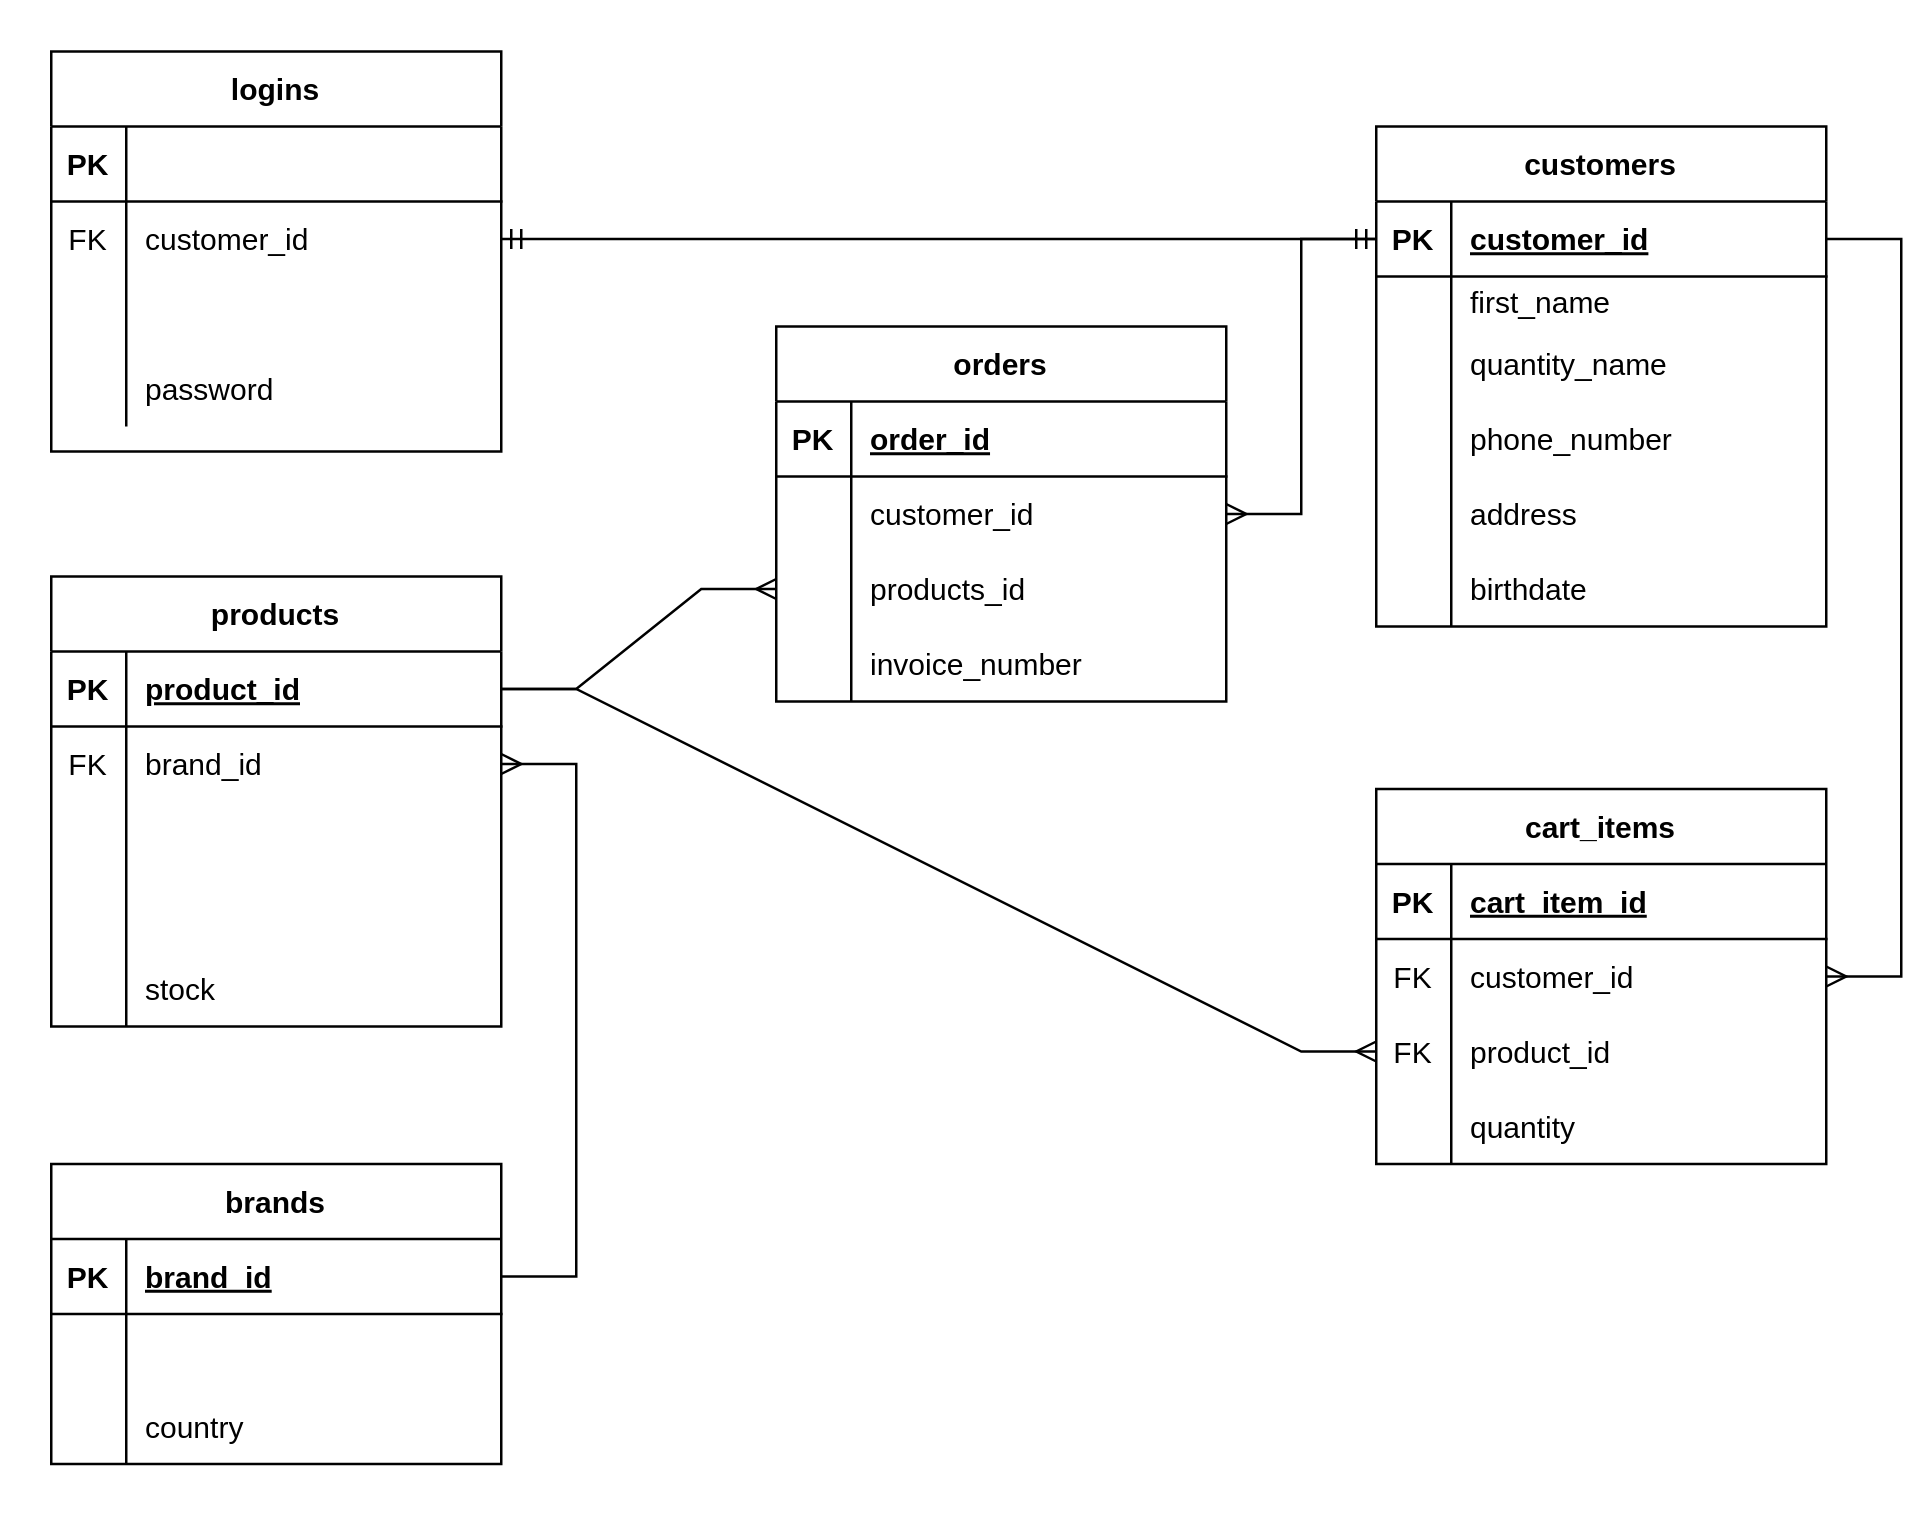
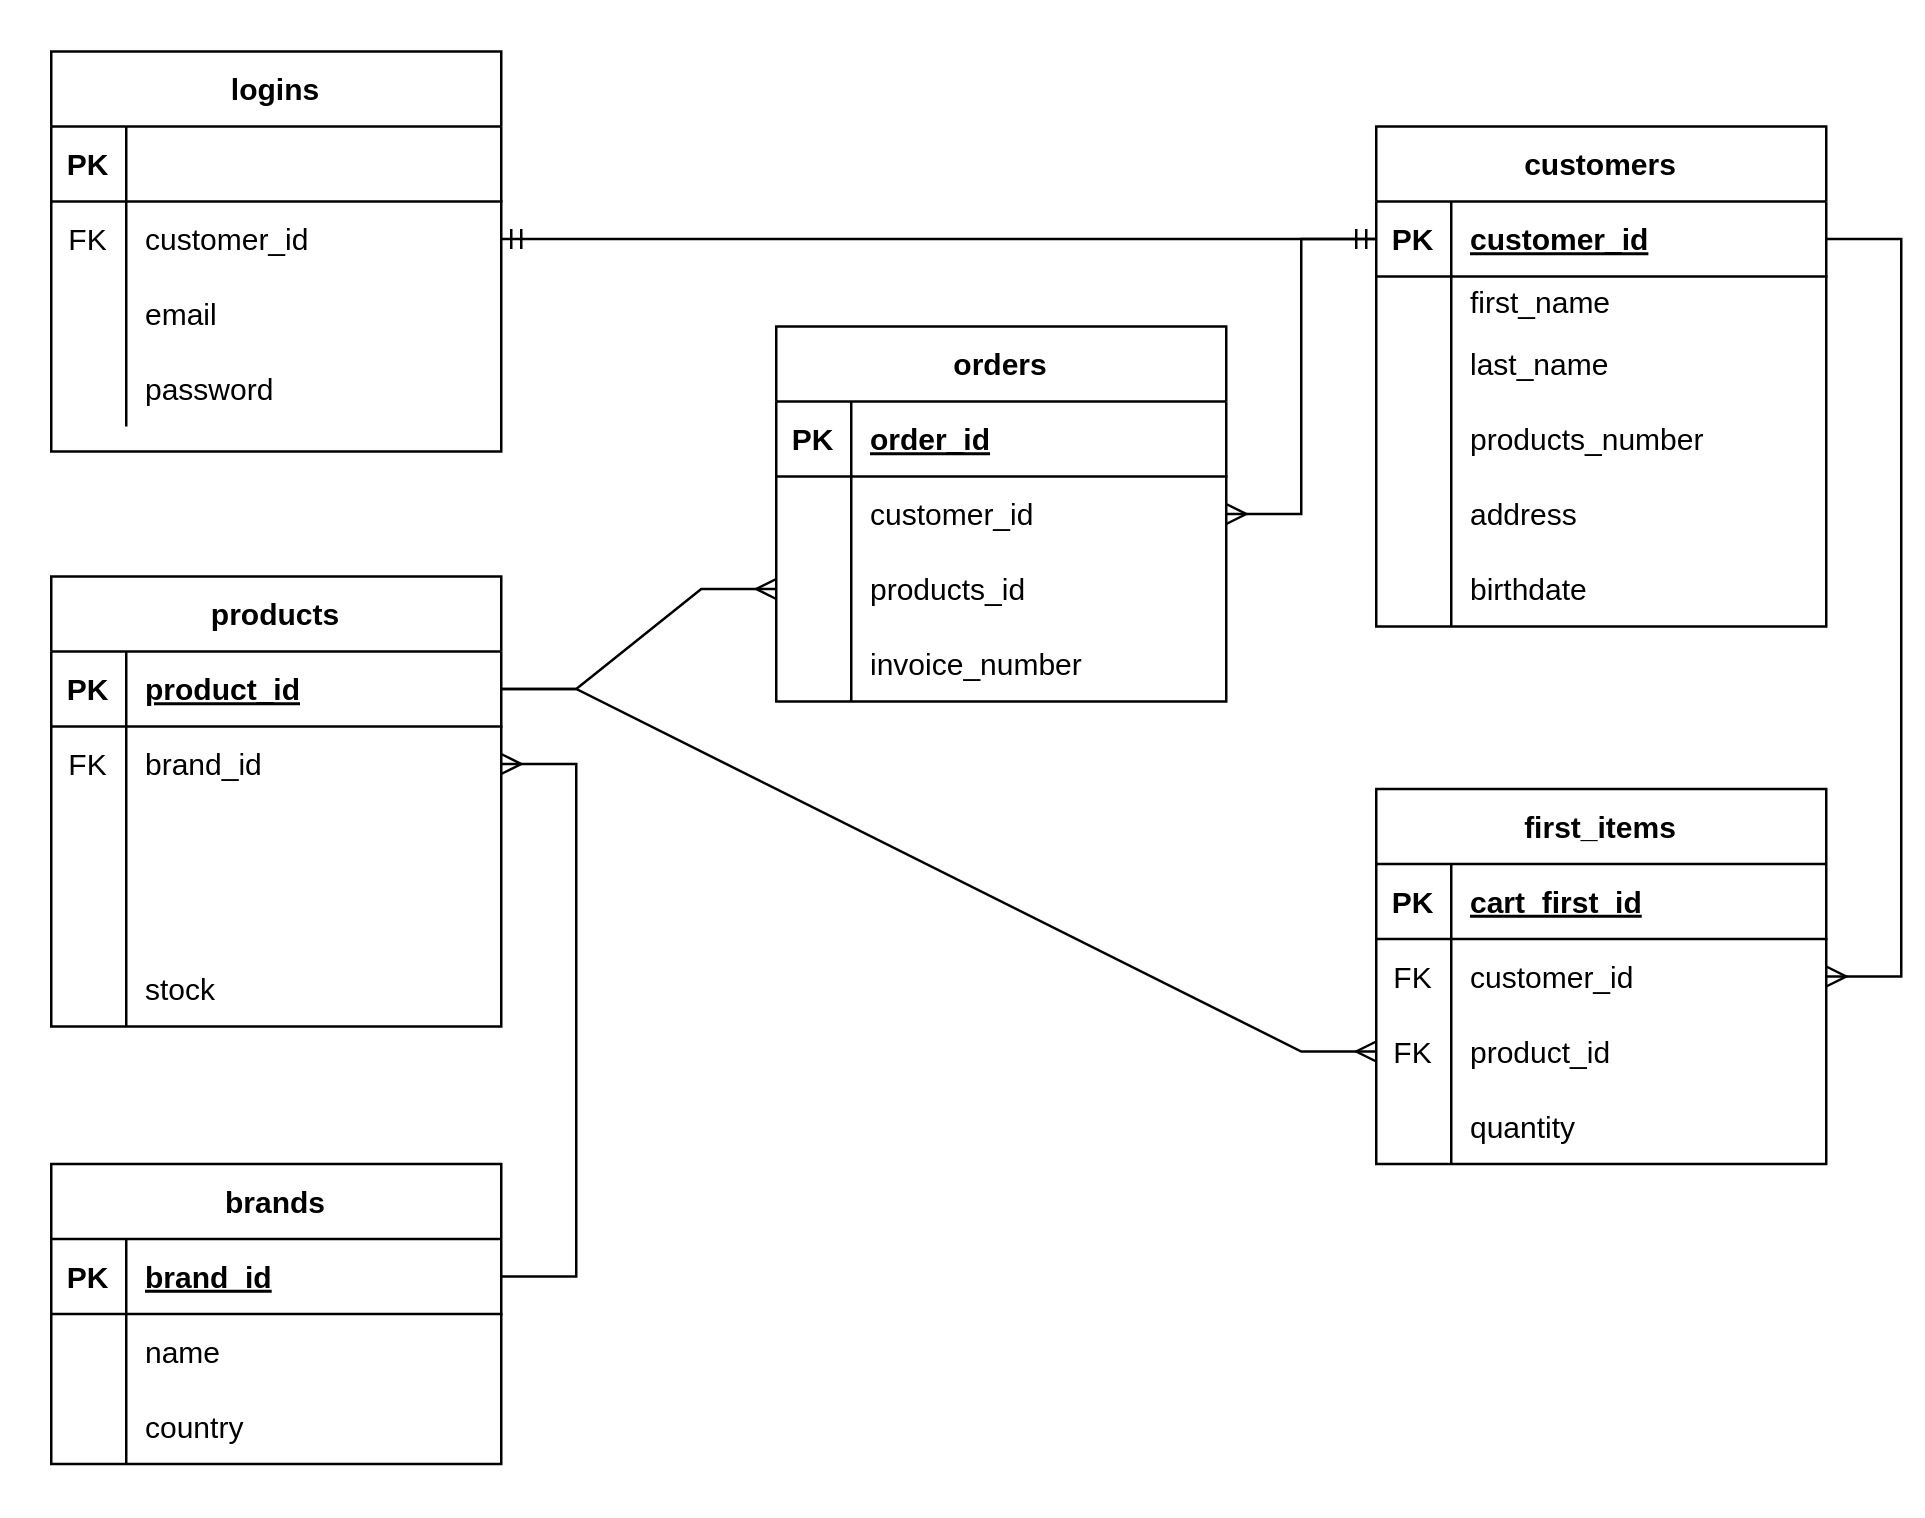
+ <mxCell id="10" value="email" style="shape=partialRectangle;connectable=0;fillColor=none;top=0;left=0;bottom=0;right=0;align=left;spacingLeft=6;overflow=hidden;" parent="8" vertex="1"><mxGeometry x="30" width="150" height="30" as="geometry"><mxRectangle width="150" height="30" as="alternateBounds" /></mxGeometry></mxCell>
- <mxCell id="23" value="quantity_name" style="shape=partialRectangle;connectable=0;fillColor=none;top=0;left=0;bottom=0;right=0;align=left;spacingLeft=6;overflow=hidden;" parent="21" vertex="1"><mxGeometry x="30" width="150" height="30" as="geometry"><mxRectangle width="150" height="30" as="alternateBounds" /></mxGeometry></mxCell>
+ <mxCell id="23" value="last_name" style="shape=partialRectangle;connectable=0;fillColor=none;top=0;left=0;bottom=0;right=0;align=left;spacingLeft=6;overflow=hidden;" parent="21" vertex="1"><mxGeometry x="30" width="150" height="30" as="geometry"><mxRectangle width="150" height="30" as="alternateBounds" /></mxGeometry></mxCell>
- <mxCell id="26" value="phone_number" style="shape=partialRectangle;connectable=0;fillColor=none;top=0;left=0;bottom=0;right=0;align=left;spacingLeft=6;overflow=hidden;" parent="24" vertex="1"><mxGeometry x="30" width="150" height="30" as="geometry"><mxRectangle width="150" height="30" as="alternateBounds" /></mxGeometry></mxCell>
+ <mxCell id="26" value="products_number" style="shape=partialRectangle;connectable=0;fillColor=none;top=0;left=0;bottom=0;right=0;align=left;spacingLeft=6;overflow=hidden;" parent="24" vertex="1"><mxGeometry x="30" width="150" height="30" as="geometry"><mxRectangle width="150" height="30" as="alternateBounds" /></mxGeometry></mxCell>
- <mxCell id="70" value="cart_items" style="shape=table;startSize=30;container=1;collapsible=1;childLayout=tableLayout;fixedRows=1;rowLines=0;fontStyle=1;align=center;resizeLast=1;" parent="1" vertex="1"><mxGeometry x="550" y="315" width="180" height="150" as="geometry" /></mxCell>
+ <mxCell id="70" value="first_items" style="shape=table;startSize=30;container=1;collapsible=1;childLayout=tableLayout;fixedRows=1;rowLines=0;fontStyle=1;align=center;resizeLast=1;" parent="1" vertex="1"><mxGeometry x="550" y="315" width="180" height="150" as="geometry" /></mxCell>
- <mxCell id="73" value="cart_item_id" style="shape=partialRectangle;connectable=0;fillColor=none;top=0;left=0;bottom=0;right=0;align=left;spacingLeft=6;fontStyle=5;overflow=hidden;" parent="71" vertex="1"><mxGeometry x="30" width="150" height="30" as="geometry"><mxRectangle width="150" height="30" as="alternateBounds" /></mxGeometry></mxCell>
+ <mxCell id="73" value="cart_first_id" style="shape=partialRectangle;connectable=0;fillColor=none;top=0;left=0;bottom=0;right=0;align=left;spacingLeft=6;fontStyle=5;overflow=hidden;" parent="71" vertex="1"><mxGeometry x="30" width="150" height="30" as="geometry"><mxRectangle width="150" height="30" as="alternateBounds" /></mxGeometry></mxCell>
+ <mxCell id="39" value="name" style="shape=partialRectangle;connectable=0;fillColor=none;top=0;left=0;bottom=0;right=0;align=left;spacingLeft=6;overflow=hidden;" parent="37" vertex="1"><mxGeometry x="30" width="150" height="30" as="geometry"><mxRectangle width="150" height="30" as="alternateBounds" /></mxGeometry></mxCell>
